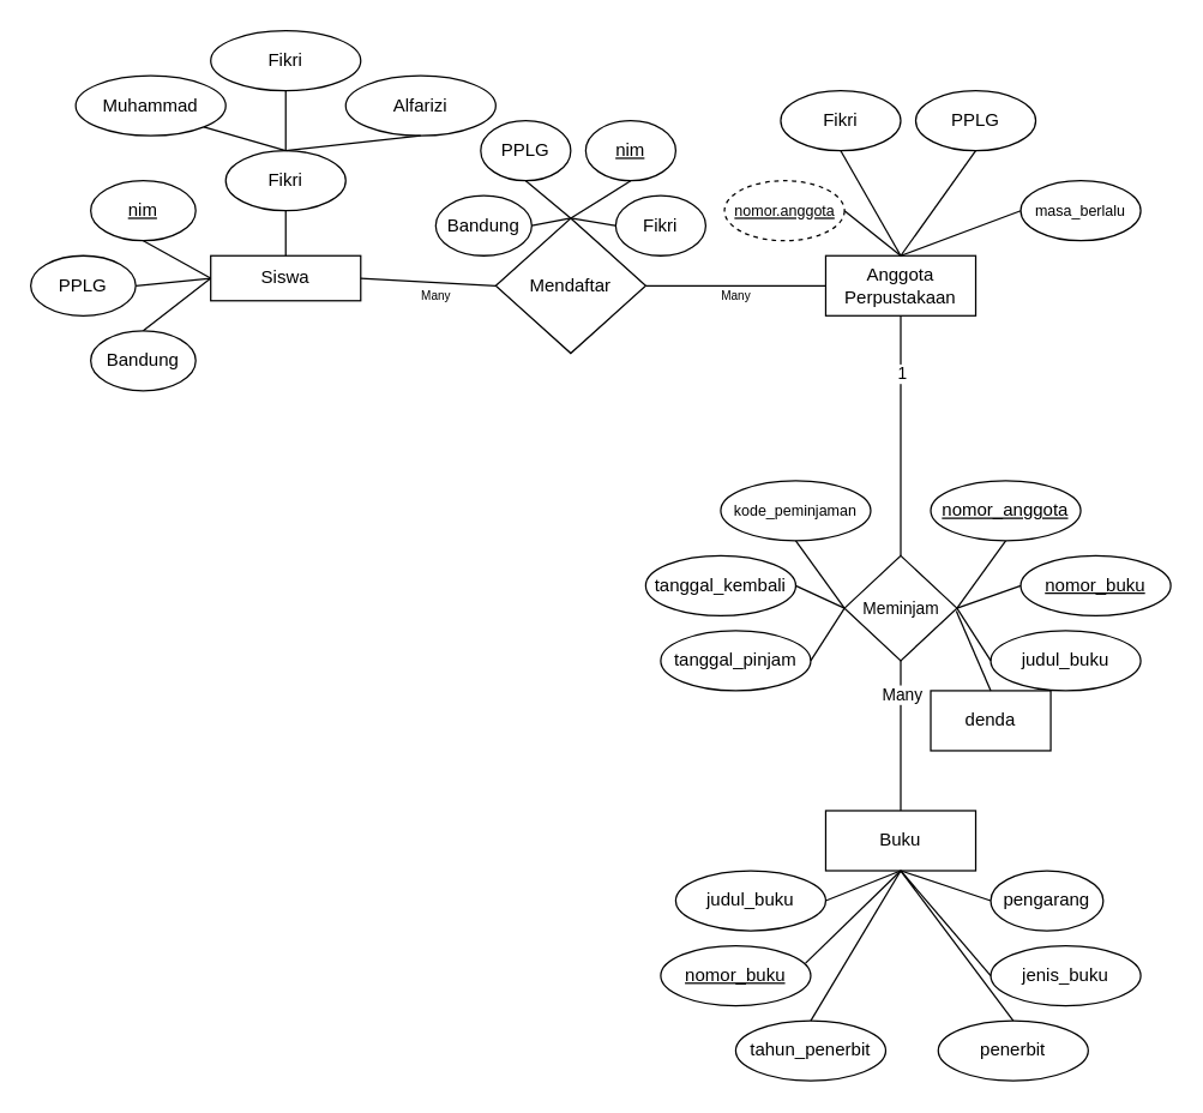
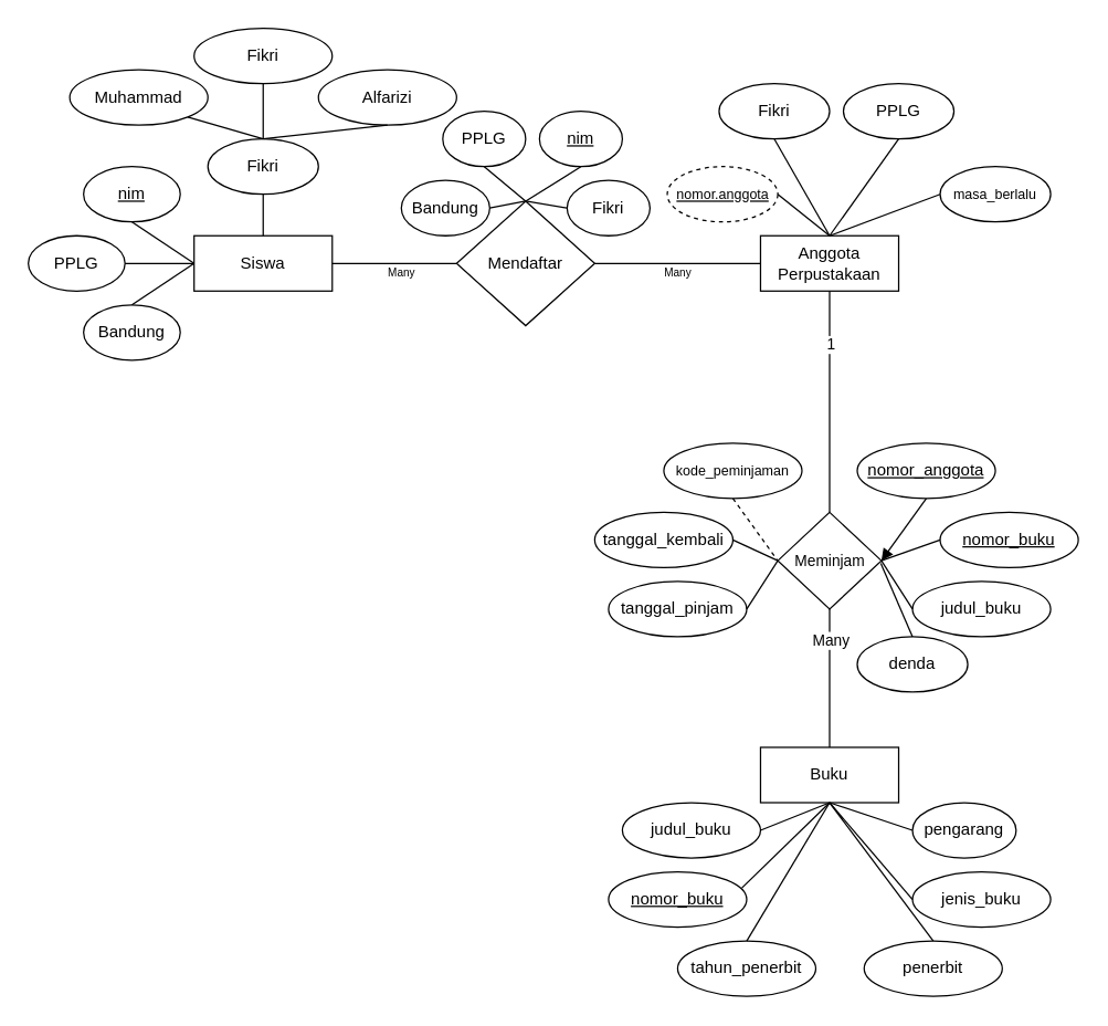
- <mxCell id="2" value="Siswa" style="whiteSpace=wrap;html=1;align=center;" vertex="1" parent="1"><mxGeometry x="140" y="170" width="100" height="30" as="geometry" /></mxCell>
+ <mxCell id="2" value="Siswa" style="whiteSpace=wrap;html=1;align=center;" vertex="1" parent="1"><mxGeometry x="140" y="170" width="100" height="40" as="geometry" /></mxCell>
- <mxCell id="39" value="" style="endArrow=none;html=1;rounded=0;exitX=0.5;exitY=1;exitDx=0;exitDy=0;entryX=0;entryY=0.5;entryDx=0;entryDy=0;" edge="1" parent="1" source="37" target="34"><mxGeometry relative="1" as="geometry"><mxPoint x="260" y="260" as="sourcePoint" /><mxPoint x="420" y="260" as="targetPoint" /></mxGeometry></mxCell>
+ <mxCell id="39" value="" style="endArrow=none;html=1;rounded=0;exitX=0.5;exitY=1;exitDx=0;exitDy=0;entryX=0;entryY=0.5;entryDx=0;entryDy=0;dashed=1;" edge="1" parent="1" source="37" target="34"><mxGeometry relative="1" as="geometry"><mxPoint x="260" y="260" as="sourcePoint" /><mxPoint x="420" y="260" as="targetPoint" /></mxGeometry></mxCell>
- <mxCell id="42" value="" style="endArrow=none;html=1;rounded=0;entryX=1;entryY=0.5;entryDx=0;entryDy=0;exitX=0.5;exitY=1;exitDx=0;exitDy=0;" edge="1" parent="1" source="65" target="34"><mxGeometry relative="1" as="geometry"><mxPoint x="640" y="370" as="sourcePoint" /><mxPoint x="573" y="415" as="targetPoint" /></mxGeometry></mxCell>
+ <mxCell id="42" value="" style="endArrow=block;html=1;rounded=0;entryX=1;entryY=0.5;entryDx=0;entryDy=0;exitX=0.5;exitY=1;exitDx=0;exitDy=0;" edge="1" parent="1" source="65" target="34"><mxGeometry relative="1" as="geometry"><mxPoint x="640" y="370" as="sourcePoint" /><mxPoint x="573" y="415" as="targetPoint" /></mxGeometry></mxCell>
- <mxCell id="48" value="denda" style="whiteSpace=wrap;html=1;align=center;rounded=0;" vertex="1" parent="1"><mxGeometry x="620" y="460" width="80" height="40" as="geometry" /></mxCell>
+ <mxCell id="48" value="denda" style="ellipse;whiteSpace=wrap;html=1;align=center;" vertex="1" parent="1"><mxGeometry x="620" y="460" width="80" height="40" as="geometry" /></mxCell>
